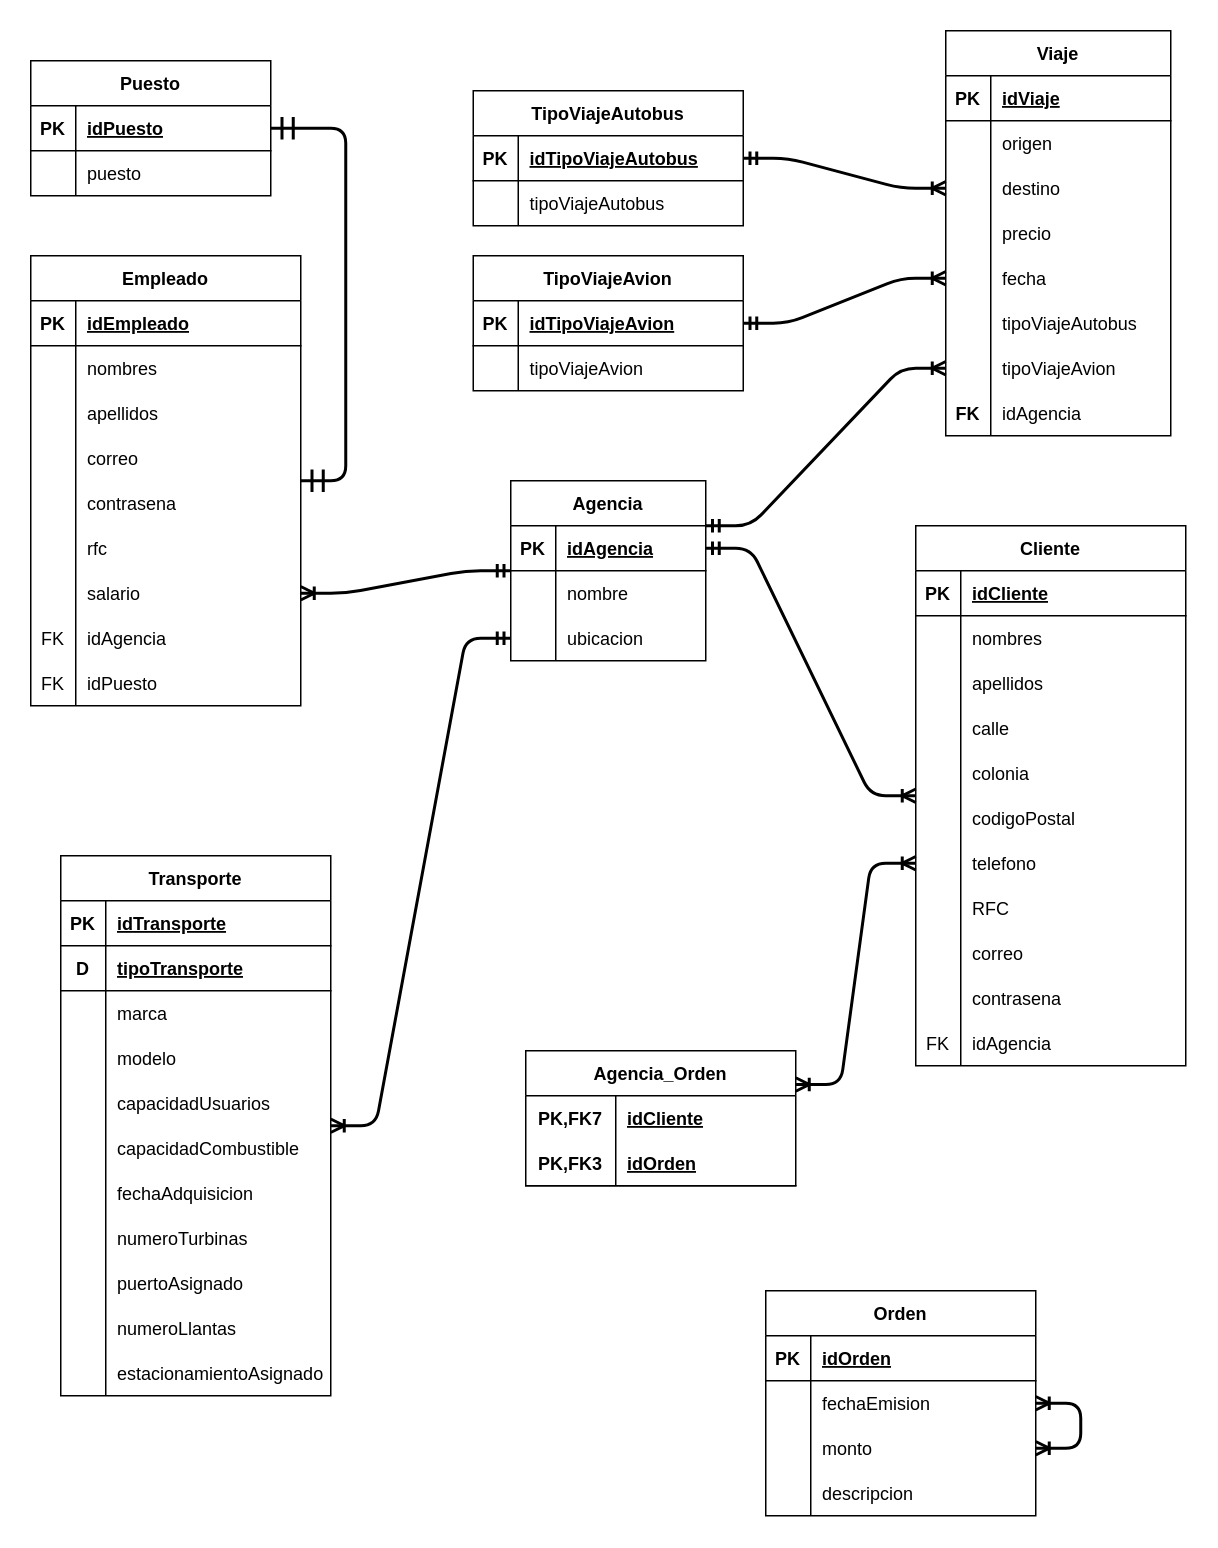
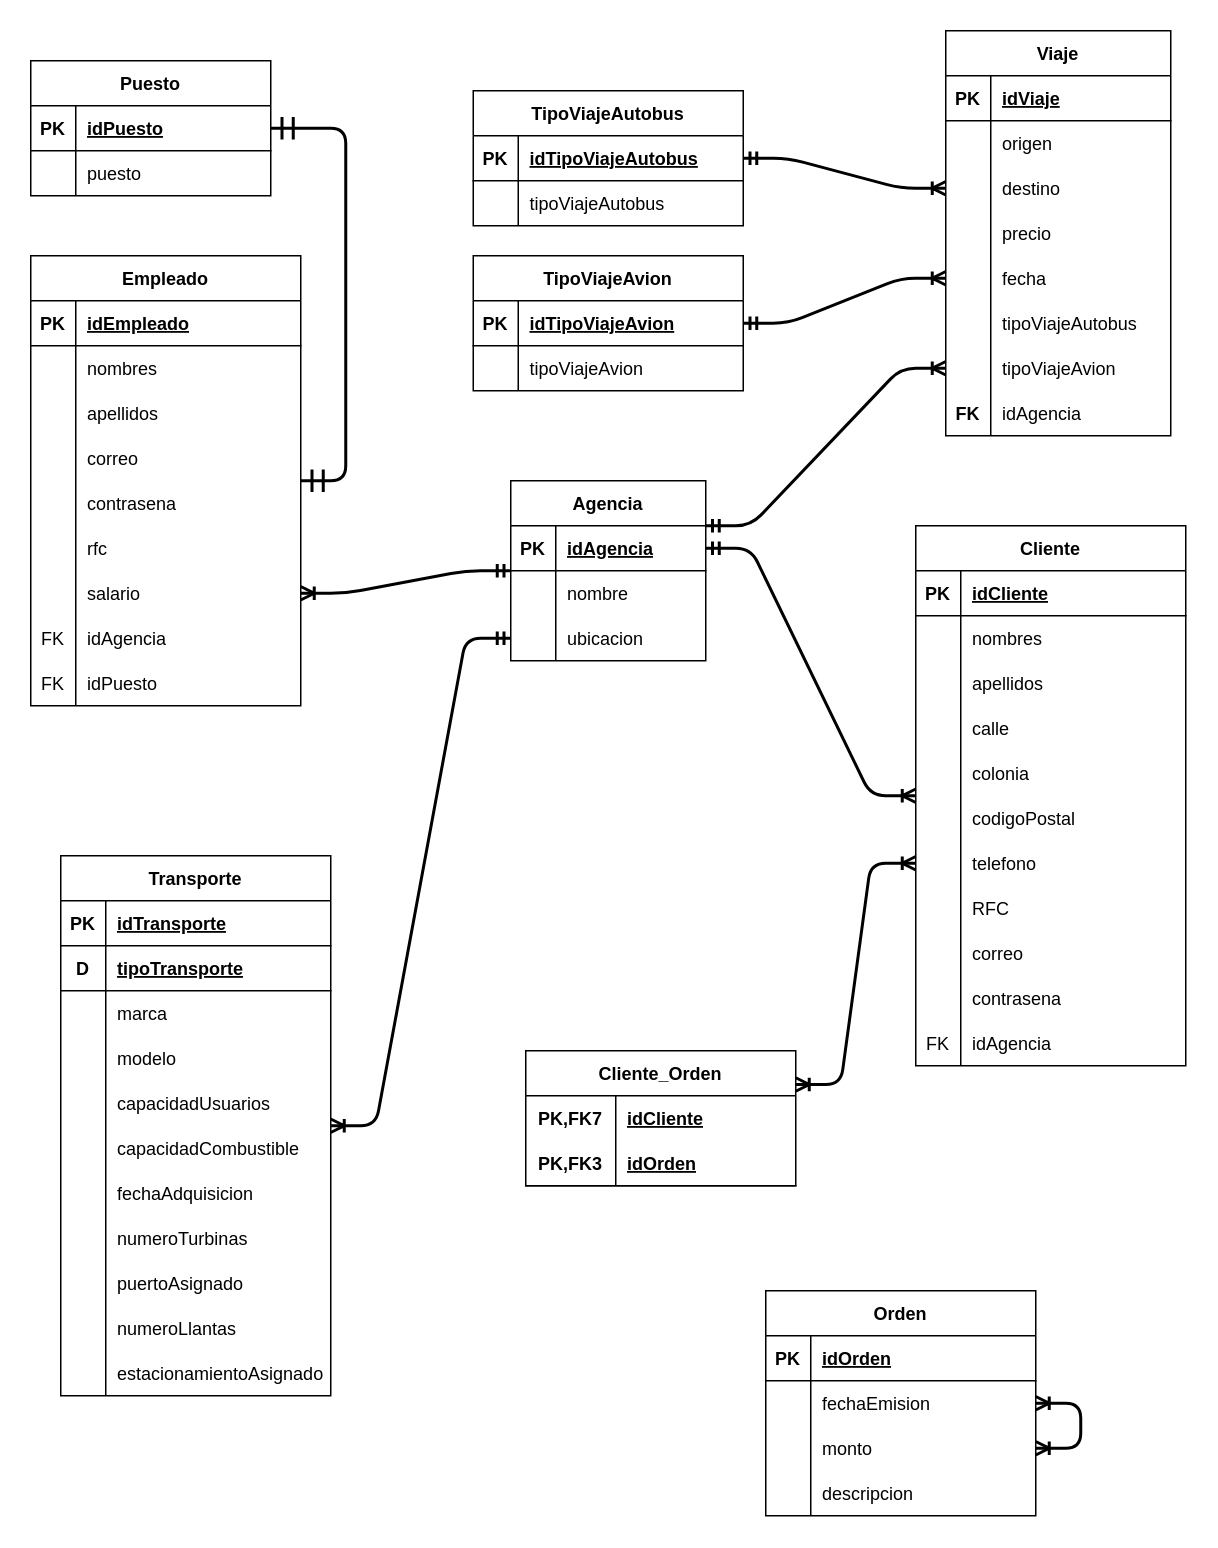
- <mxCell id="128" value="Agencia_Orden" style="shape=table;startSize=30;container=1;collapsible=1;childLayout=tableLayout;fixedRows=1;rowLines=0;fontStyle=1;align=center;resizeLast=1;" parent="1" vertex="1"><mxGeometry x="350" y="700" width="180" height="90" as="geometry" /></mxCell>
+ <mxCell id="128" value="Cliente_Orden" style="shape=table;startSize=30;container=1;collapsible=1;childLayout=tableLayout;fixedRows=1;rowLines=0;fontStyle=1;align=center;resizeLast=1;" parent="1" vertex="1"><mxGeometry x="350" y="700" width="180" height="90" as="geometry" /></mxCell>
